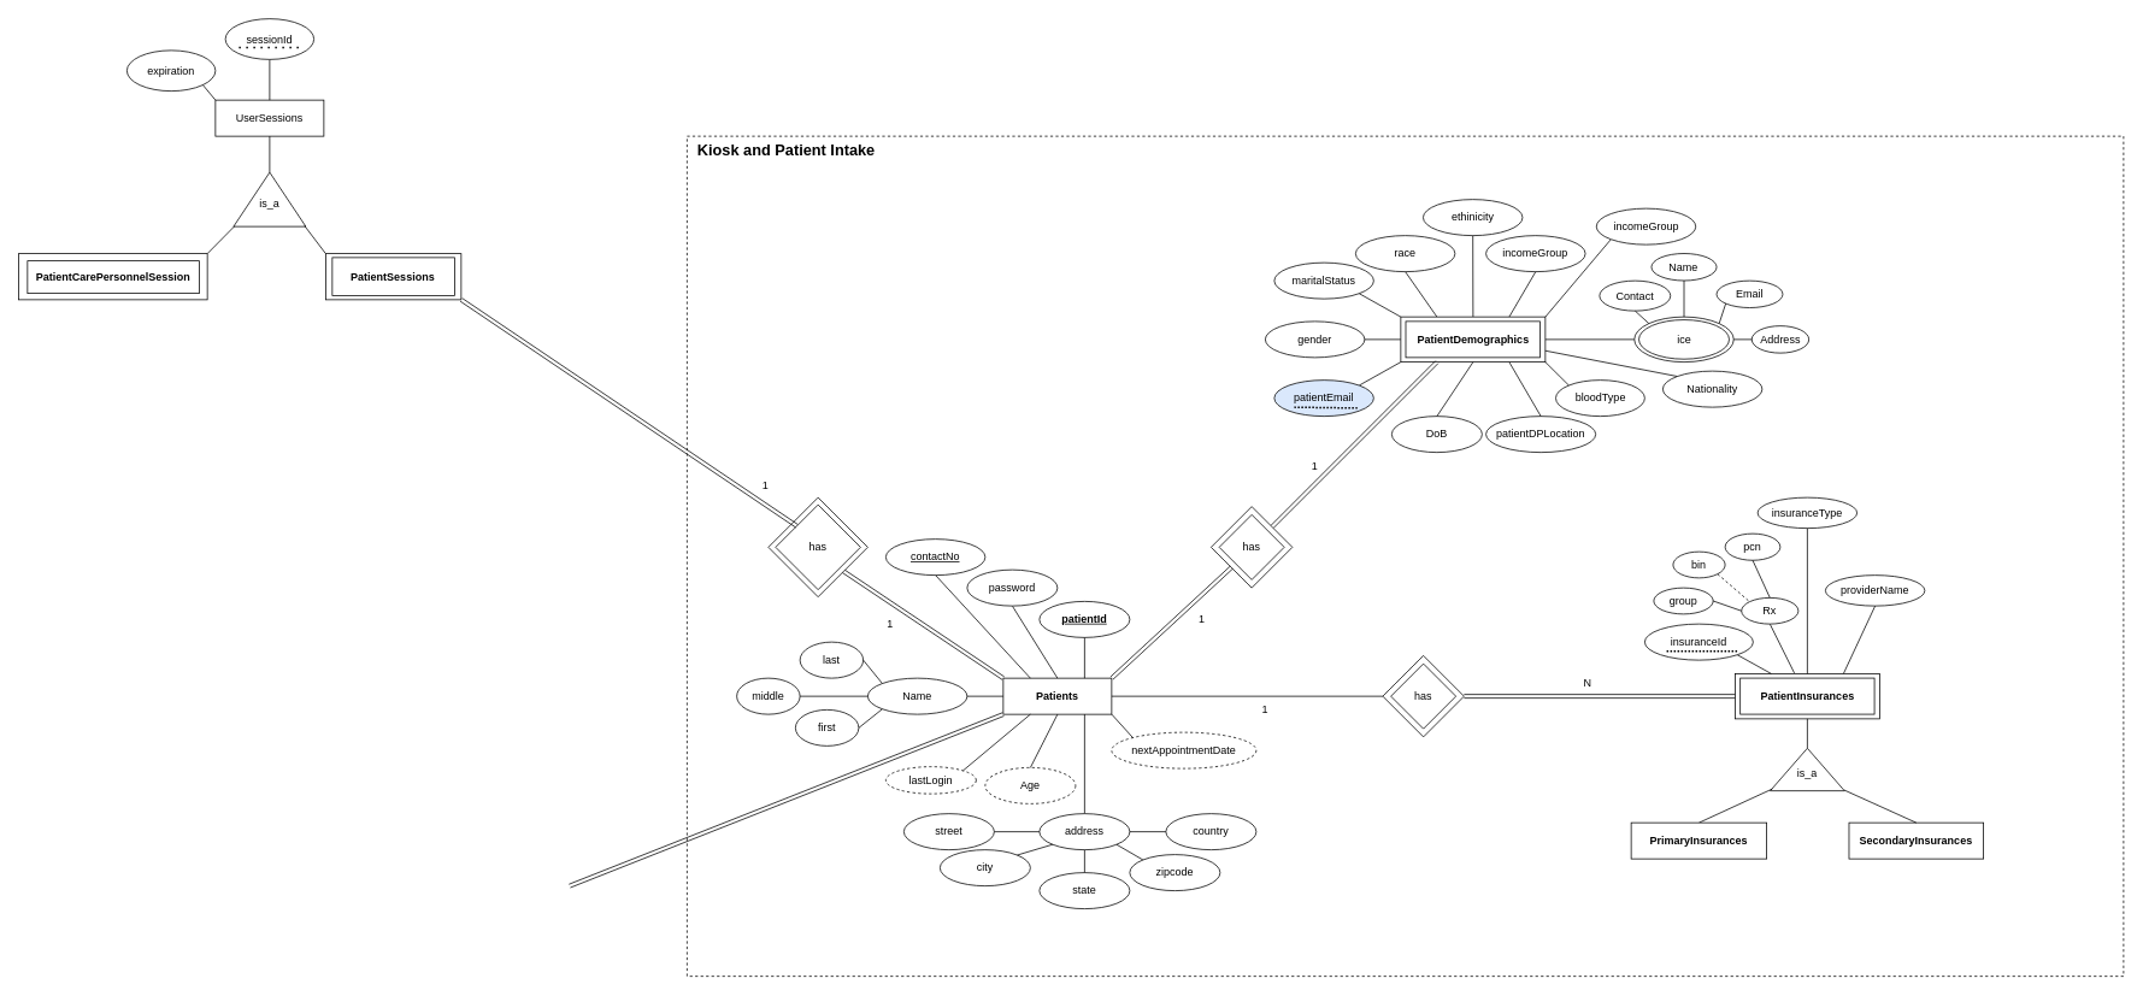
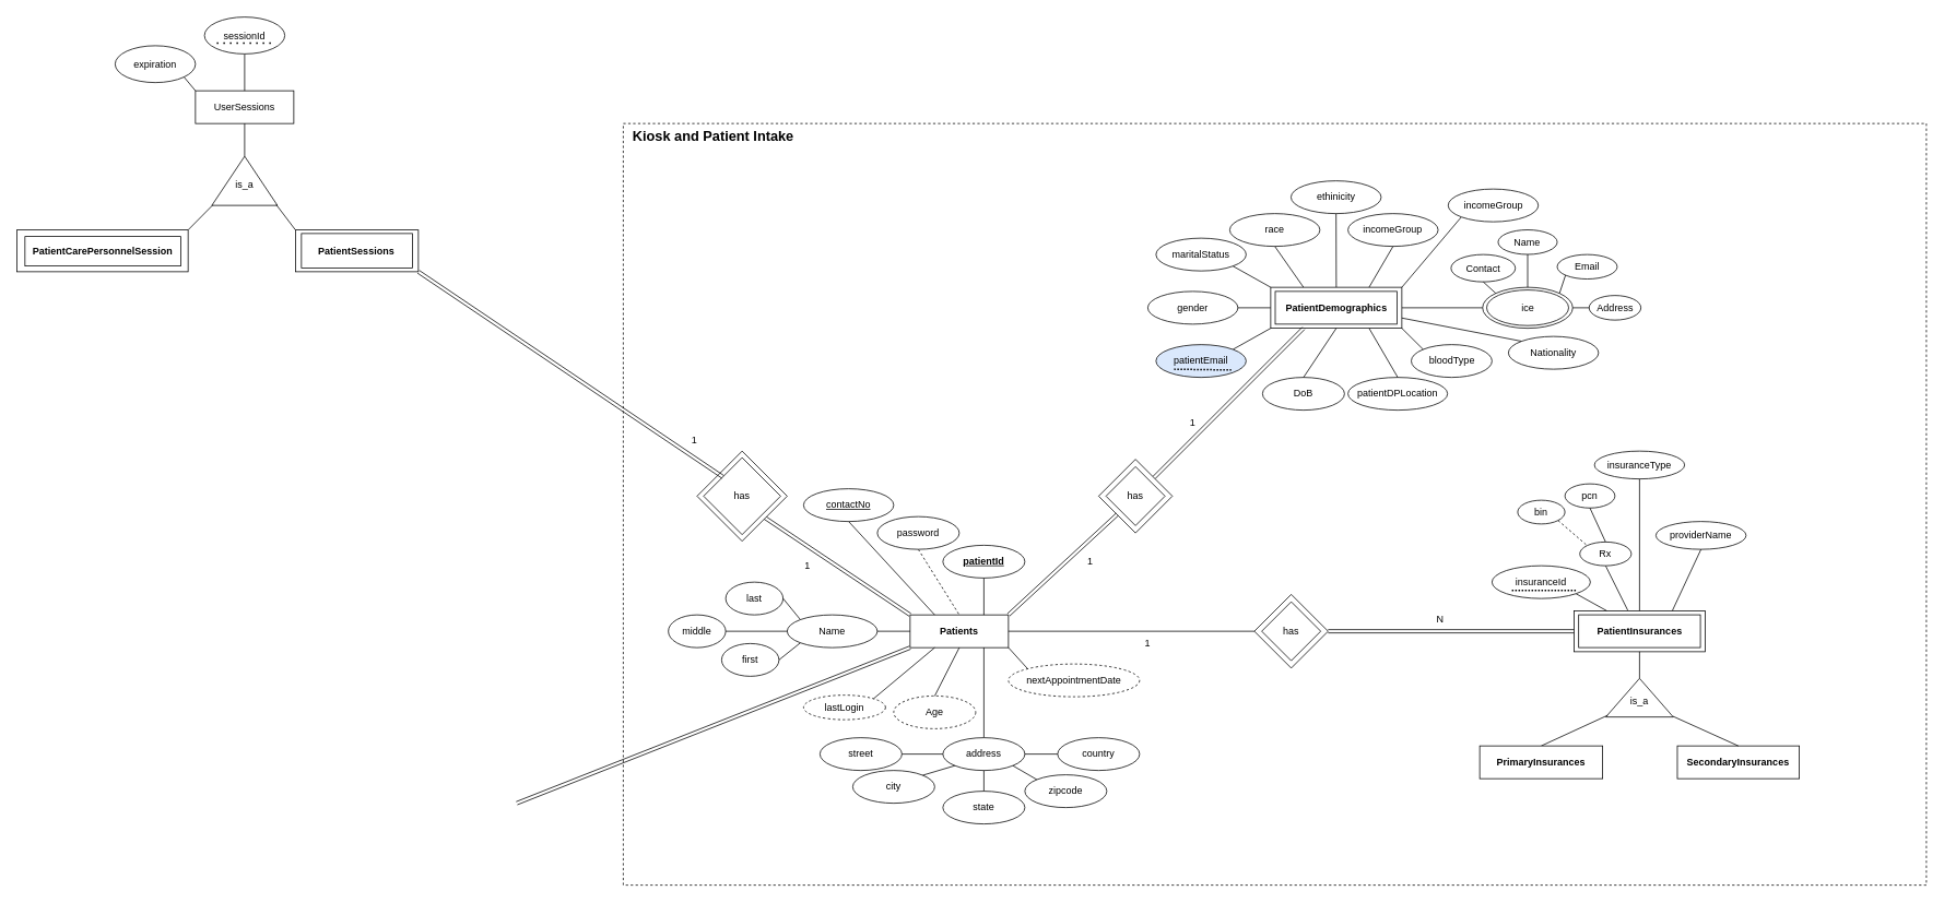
- <mxCell id="109" value="&lt;span style=&quot;font-family: &amp;#34;helvetica&amp;#34; ; text-align: left&quot;&gt;group&lt;/span&gt;" style="ellipse;whiteSpace=wrap;html=1;" vertex="1" parent="107"><mxGeometry y="60" width="65.75" height="29" as="geometry" /></mxCell>
- <mxCell id="110" value="" style="endArrow=none;html=1;rounded=0;strokeWidth=1;exitX=1;exitY=0.5;exitDx=0;exitDy=0;entryX=0;entryY=0.5;entryDx=0;entryDy=0;" edge="1" parent="107" source="109" target="108"><mxGeometry width="50" height="50" relative="1" as="geometry"><mxPoint x="137.875" y="110.0" as="sourcePoint" /><mxPoint x="165.6" y="164.35" as="targetPoint" /></mxGeometry></mxCell>
- <mxCell id="68" value="" style="endArrow=none;html=1;rounded=0;entryX=0.5;entryY=0;entryDx=0;entryDy=0;exitX=0.5;exitY=1;exitDx=0;exitDy=0;" edge="1" parent="1" source="69" target="31"><mxGeometry width="50" height="50" relative="1" as="geometry"><mxPoint x="1060" y="810" as="sourcePoint" /><mxPoint x="1150" y="800" as="targetPoint" /></mxGeometry></mxCell>
+ <mxCell id="68" value="" style="endArrow=none;html=1;rounded=0;entryX=0.5;entryY=0;entryDx=0;entryDy=0;exitX=0.5;exitY=1;exitDx=0;exitDy=0;dashed=1;" edge="1" parent="1" source="69" target="31"><mxGeometry width="50" height="50" relative="1" as="geometry"><mxPoint x="1060" y="810" as="sourcePoint" /><mxPoint x="1150" y="800" as="targetPoint" /></mxGeometry></mxCell>
